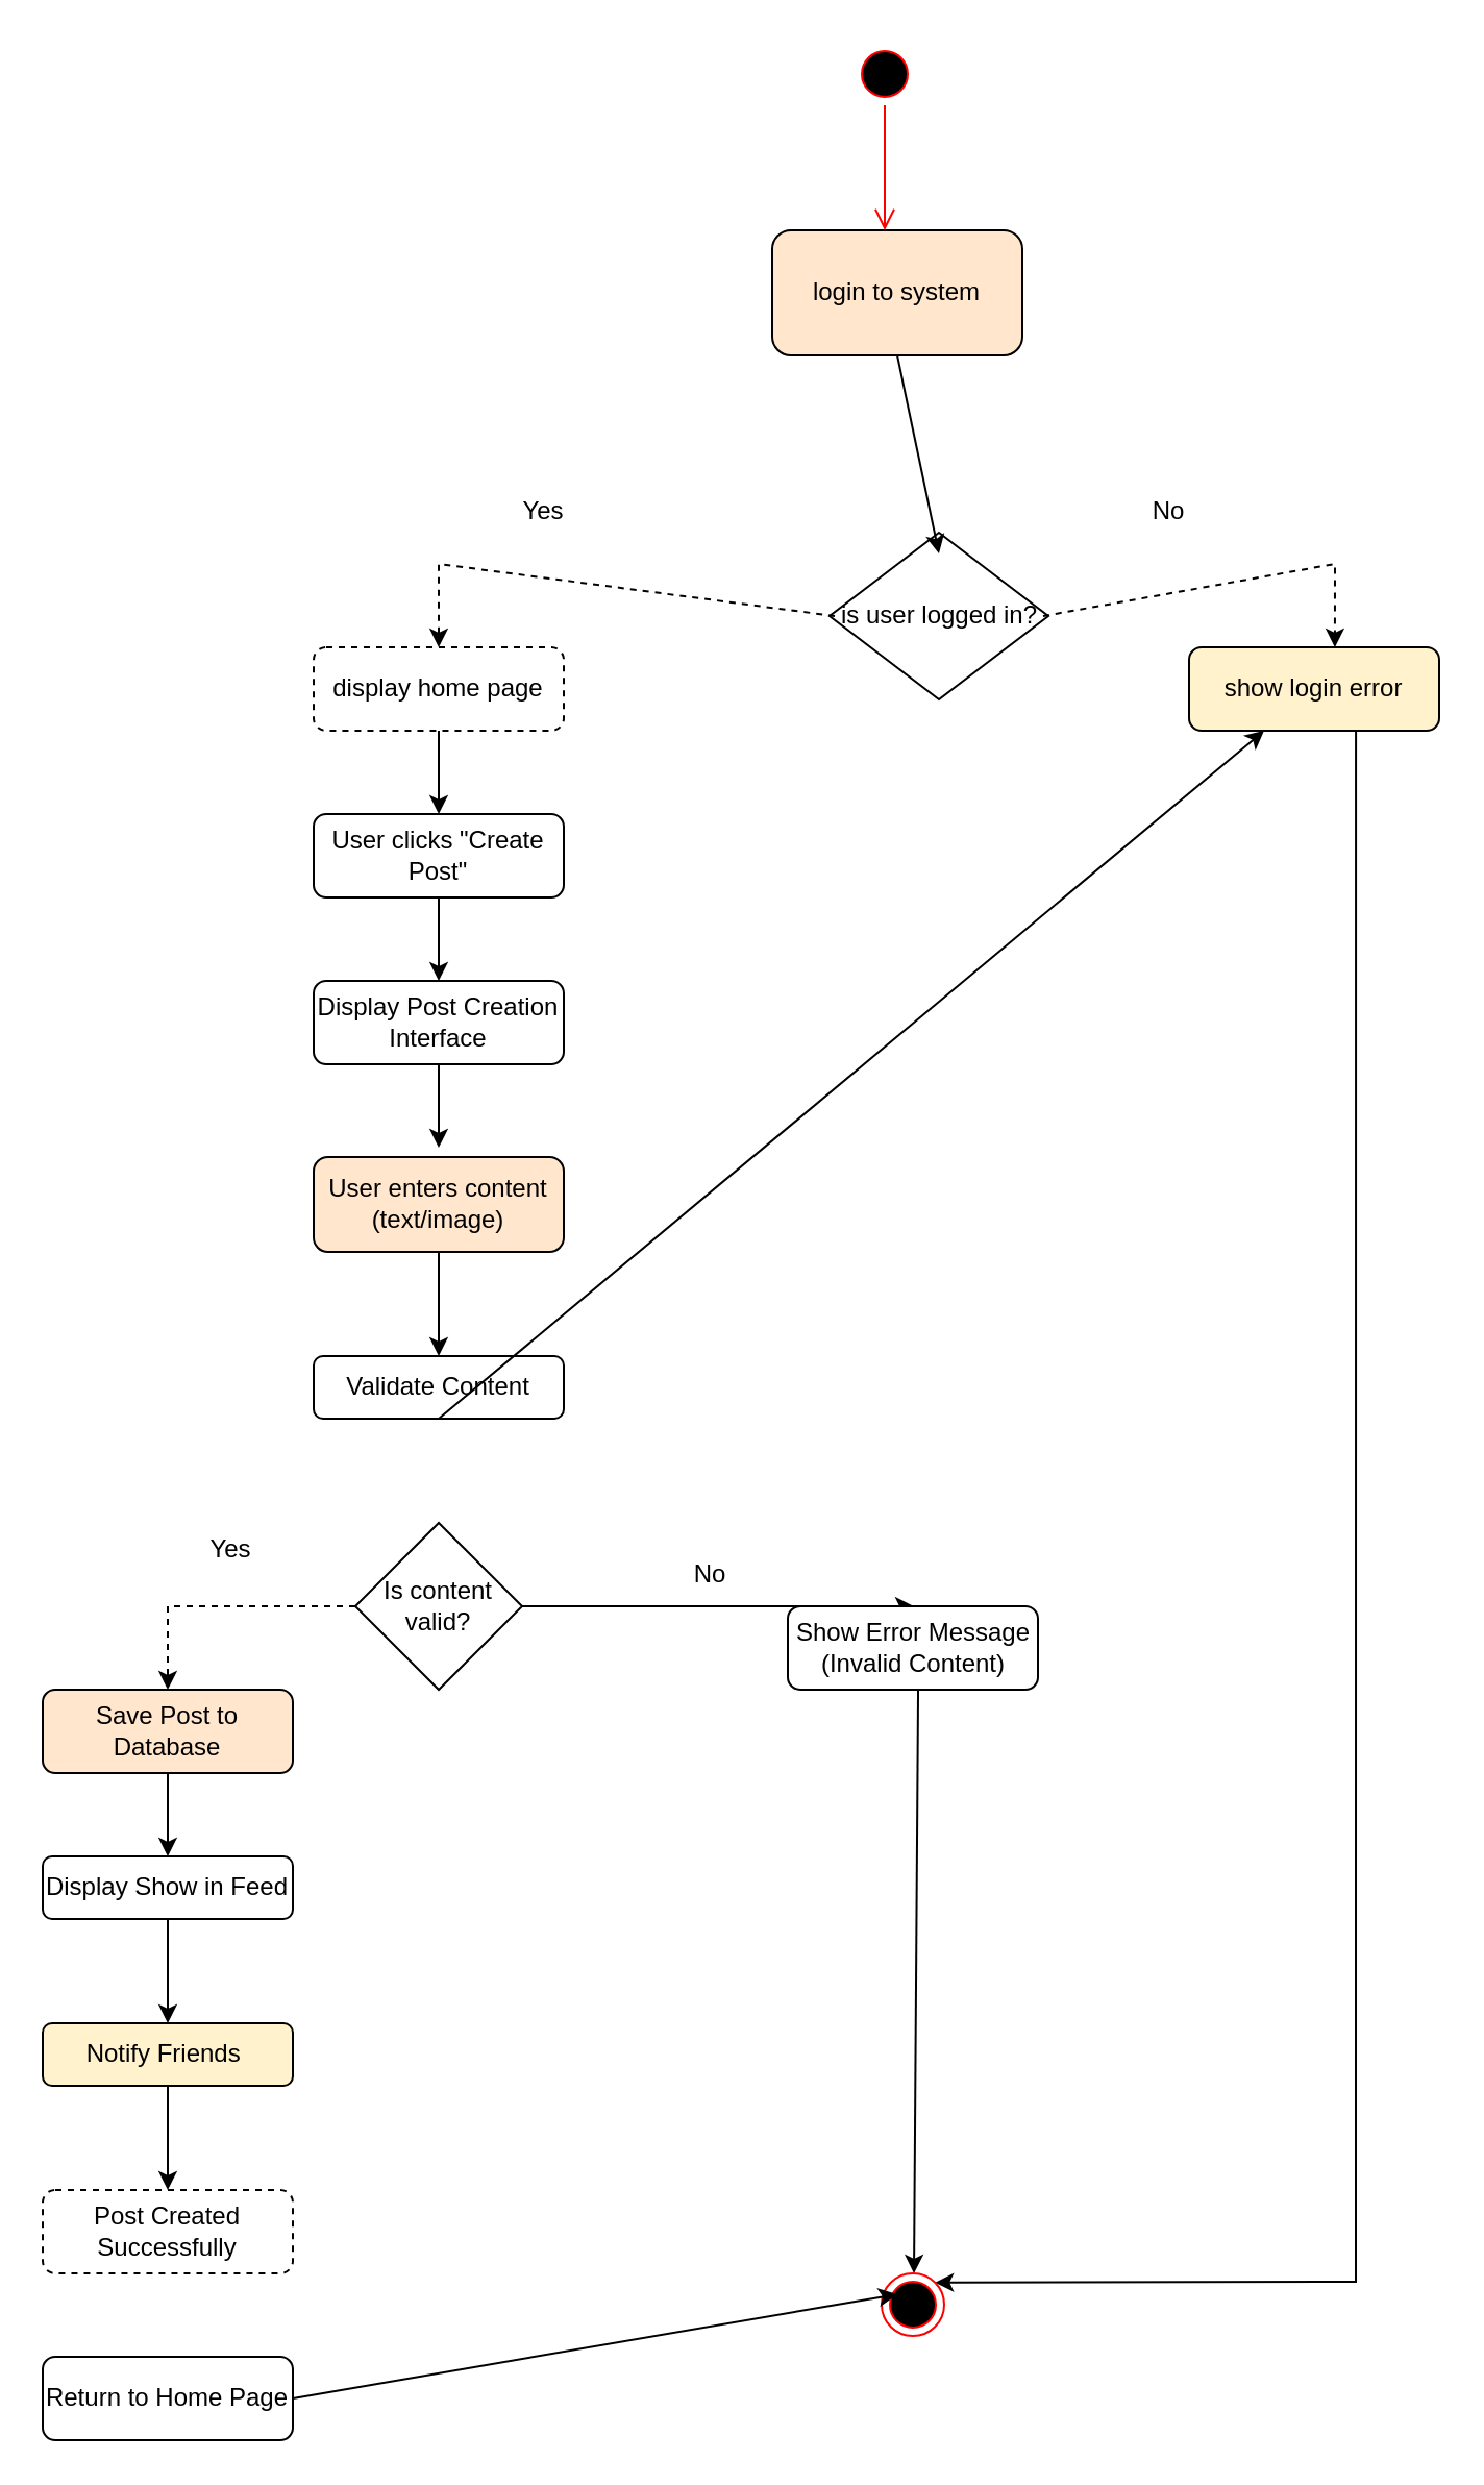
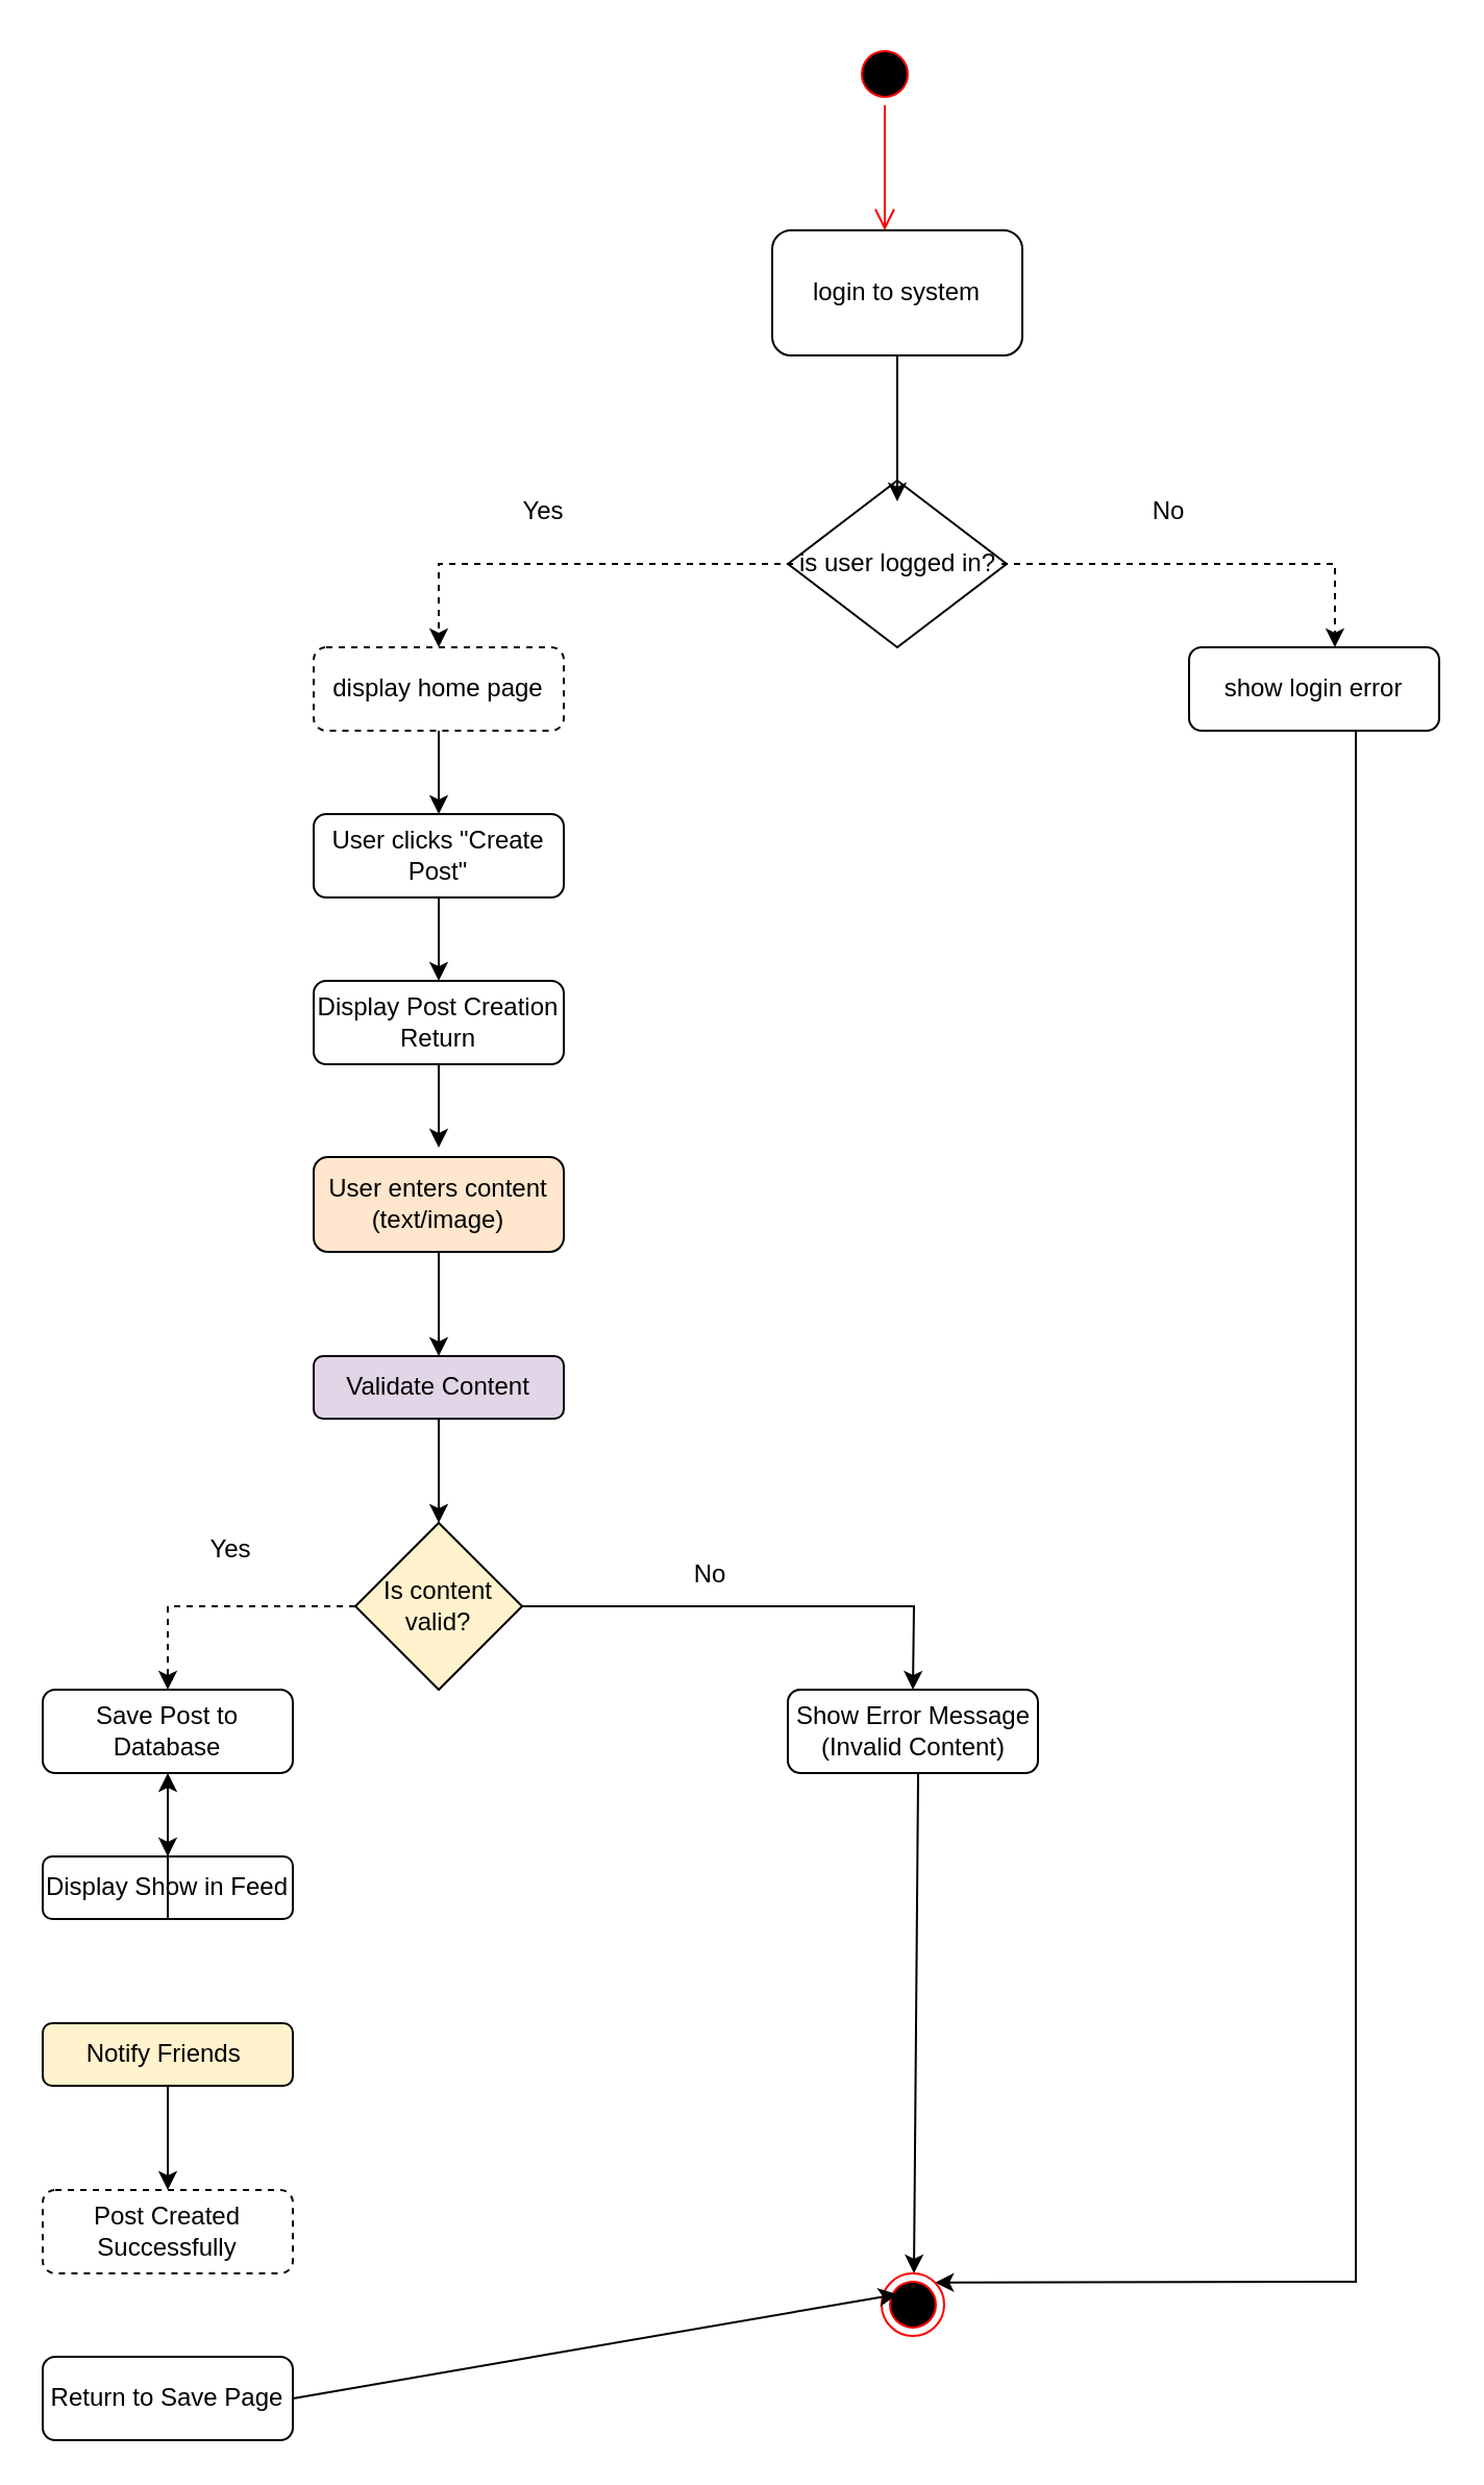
- <mxCell id="4" value="login to system" style="rounded=1;whiteSpace=wrap;html=1;fillColor=#ffe6cc;" vertex="1" parent="1"><mxGeometry x="370" y="110" width="120" height="60" as="geometry" /></mxCell>
+ <mxCell id="4" value="login to system" style="rounded=1;whiteSpace=wrap;html=1;" vertex="1" parent="1"><mxGeometry x="370" y="110" width="120" height="60" as="geometry" /></mxCell>
- <mxCell id="5" value="is user logged in?" style="rhombus;whiteSpace=wrap;html=1;" vertex="1" parent="1"><mxGeometry x="397.5" y="255" width="105" height="80" as="geometry" /></mxCell>
+ <mxCell id="5" value="is user logged in?" style="rhombus;whiteSpace=wrap;html=1;" vertex="1" parent="1"><mxGeometry x="377.5" y="230" width="105" height="80" as="geometry" /></mxCell>
- <mxCell id="9" value="show login error" style="rounded=1;whiteSpace=wrap;html=1;fillColor=#fff2cc;" vertex="1" parent="1"><mxGeometry x="570" y="310" width="120" height="40" as="geometry" /></mxCell>
+ <mxCell id="9" value="show login error" style="rounded=1;whiteSpace=wrap;html=1;" vertex="1" parent="1"><mxGeometry x="570" y="310" width="120" height="40" as="geometry" /></mxCell>
- <mxCell id="15" value="Display Post Creation Interface" style="rounded=1;whiteSpace=wrap;html=1;" vertex="1" parent="1"><mxGeometry x="150" y="470" width="120" height="40" as="geometry" /></mxCell>
+ <mxCell id="15" value="Display Post Creation Return" style="rounded=1;whiteSpace=wrap;html=1;" vertex="1" parent="1"><mxGeometry x="150" y="470" width="120" height="40" as="geometry" /></mxCell>
- <mxCell id="22" value="" style="endArrow=classic;html=1;rounded=0;exitX=0.5;exitY=1;exitDx=0;exitDy=0;exitPerimeter=0;" edge="1" parent="1" source="19" target="9"><mxGeometry width="50" height="50" relative="1" as="geometry"><mxPoint x="400" y="660" as="sourcePoint" /><mxPoint x="350" y="850" as="targetPoint" /></mxGeometry></mxCell>
+ <mxCell id="22" value="" style="endArrow=classic;html=1;rounded=0;exitX=0.5;exitY=1;exitDx=0;exitDy=0;exitPerimeter=0;entryX=0.5;entryY=0;entryDx=0;entryDy=0;entryPerimeter=0;" edge="1" parent="1" source="19" target="21"><mxGeometry width="50" height="50" relative="1" as="geometry"><mxPoint x="400" y="660" as="sourcePoint" /><mxPoint x="350" y="850" as="targetPoint" /></mxGeometry></mxCell>
- <mxCell id="19" value="Validate Content" style="rounded=1;whiteSpace=wrap;html=1;" vertex="1" parent="1"><mxGeometry x="150" y="650" width="120" height="30" as="geometry" /></mxCell>
+ <mxCell id="19" value="Validate Content" style="rounded=1;whiteSpace=wrap;html=1;fillColor=#e1d5e7;" vertex="1" parent="1"><mxGeometry x="150" y="650" width="120" height="30" as="geometry" /></mxCell>
- <mxCell id="21" value="Is content valid?" style="rhombus;whiteSpace=wrap;html=1;" vertex="1" parent="1"><mxGeometry x="170" y="730" width="80" height="80" as="geometry" /></mxCell>
+ <mxCell id="21" value="Is content valid?" style="rhombus;whiteSpace=wrap;html=1;fillColor=#fff2cc;" vertex="1" parent="1"><mxGeometry x="170" y="730" width="80" height="80" as="geometry" /></mxCell>
- <mxCell id="28" value="Show Error Message (Invalid Content)" style="rounded=1;whiteSpace=wrap;html=1;" vertex="1" parent="1"><mxGeometry x="377.5" y="770" width="120" height="40" as="geometry" /></mxCell>
+ <mxCell id="28" value="Show Error Message (Invalid Content)" style="rounded=1;whiteSpace=wrap;html=1;" vertex="1" parent="1"><mxGeometry x="377.5" y="810" width="120" height="40" as="geometry" /></mxCell>
- <mxCell id="25" value="Save Post to Database" style="rounded=1;whiteSpace=wrap;html=1;fillColor=#ffe6cc;" vertex="1" parent="1"><mxGeometry x="20" y="810" width="120" height="40" as="geometry" /></mxCell>
+ <mxCell id="25" value="Save Post to Database" style="rounded=1;whiteSpace=wrap;html=1;" vertex="1" parent="1"><mxGeometry x="20" y="810" width="120" height="40" as="geometry" /></mxCell>
- <mxCell id="34" value="" style="endArrow=classic;html=1;rounded=0;exitX=0.5;exitY=1;exitDx=0;exitDy=0;exitPerimeter=0;entryX=0.5;entryY=0;entryDx=0;entryDy=0;" edge="1" parent="1" source="29" target="30"><mxGeometry width="50" height="50" relative="1" as="geometry"><mxPoint x="270" y="980" as="sourcePoint" /><mxPoint x="300" y="1080" as="targetPoint" /></mxGeometry></mxCell>
+ <mxCell id="34" value="" style="endArrow=classic;html=1;rounded=0;exitX=0.5;exitY=1;exitDx=0;exitDy=0;exitPerimeter=0;" edge="1" parent="1" source="29" target="25"><mxGeometry width="50" height="50" relative="1" as="geometry"><mxPoint x="270" y="980" as="sourcePoint" /><mxPoint x="300" y="1080" as="targetPoint" /></mxGeometry></mxCell>
- <mxCell id="32" value="Return to Home Page" style="rounded=1;whiteSpace=wrap;html=1;" vertex="1" parent="1"><mxGeometry x="20" y="1130" width="120" height="40" as="geometry" /></mxCell>
+ <mxCell id="32" value="Return to Save Page" style="rounded=1;whiteSpace=wrap;html=1;" vertex="1" parent="1"><mxGeometry x="20" y="1130" width="120" height="40" as="geometry" /></mxCell>
